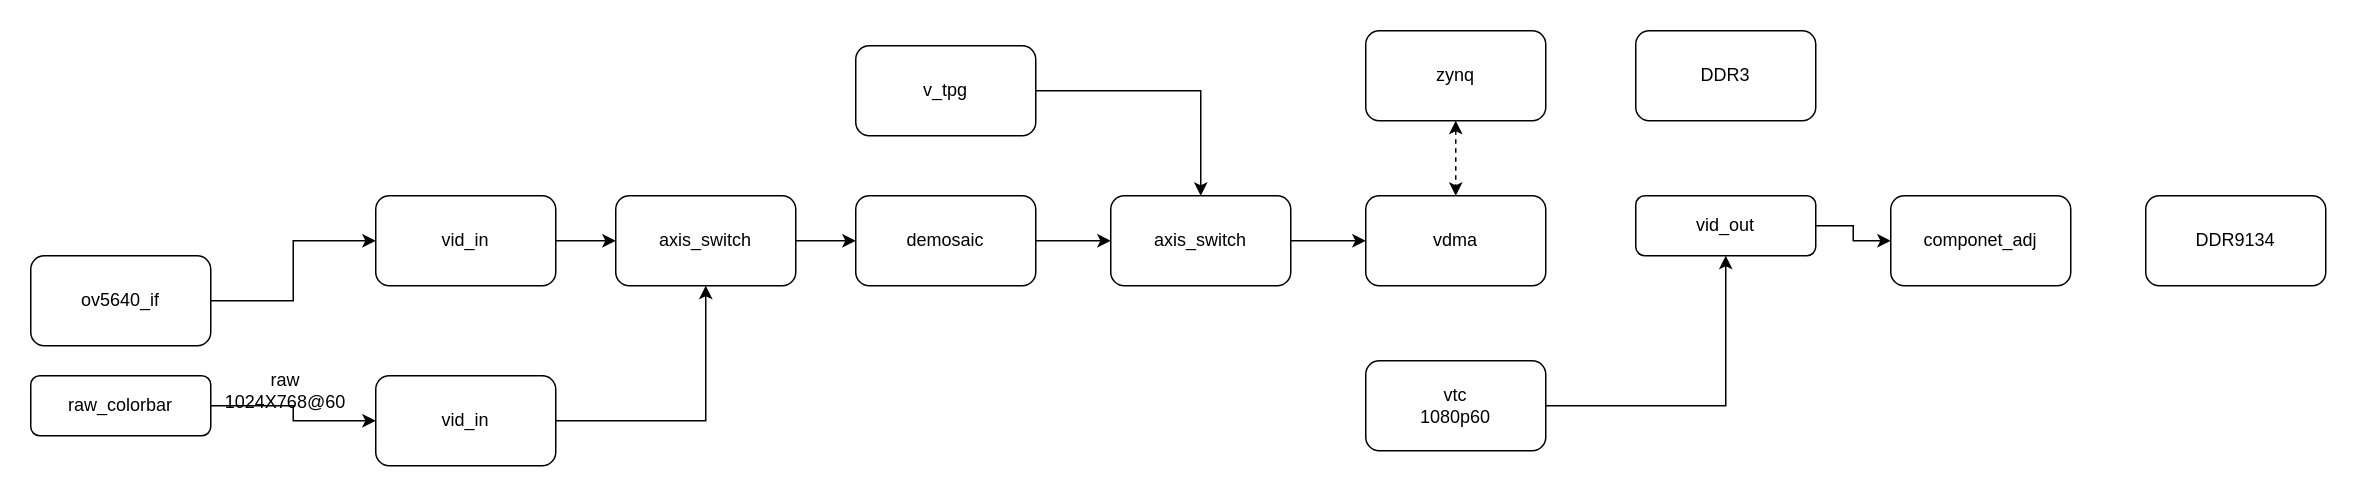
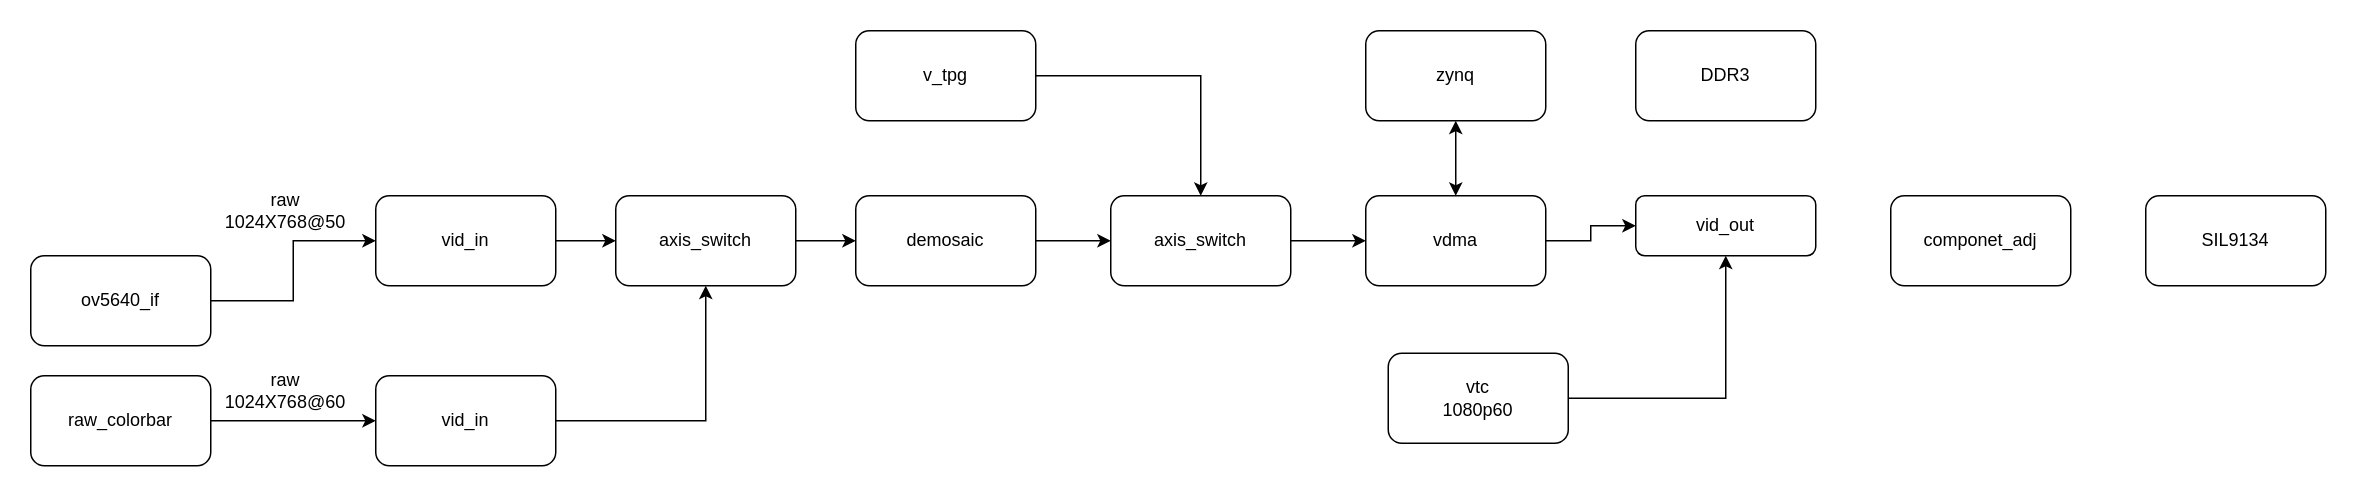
- <mxCell id="27" value="v_tpg" style="rounded=1;whiteSpace=wrap;html=1;" vertex="1" parent="1"><mxGeometry x="570" y="30" width="120" height="60" as="geometry" /></mxCell>
+ <mxCell id="27" value="v_tpg" style="rounded=1;whiteSpace=wrap;html=1;" vertex="1" parent="1"><mxGeometry x="570" y="20" width="120" height="60" as="geometry" /></mxCell>
- <mxCell id="11" style="edgeStyle=orthogonalEdgeStyle;rounded=0;orthogonalLoop=1;jettySize=auto;html=1;exitX=0.5;exitY=1;exitDx=0;exitDy=0;entryX=0.5;entryY=0;entryDx=0;entryDy=0;startArrow=classic;startFill=1;dashed=1;" parent="1" source="12" target="10" edge="1"><mxGeometry relative="1" as="geometry" /></mxCell>
+ <mxCell id="11" style="edgeStyle=orthogonalEdgeStyle;rounded=0;orthogonalLoop=1;jettySize=auto;html=1;exitX=0.5;exitY=1;exitDx=0;exitDy=0;entryX=0.5;entryY=0;entryDx=0;entryDy=0;startArrow=classic;startFill=1;" parent="1" source="12" target="10" edge="1"><mxGeometry relative="1" as="geometry" /></mxCell>
+ <mxCell id="16" value="raw&lt;br&gt;1024X768@50" style="text;html=1;strokeColor=none;fillColor=none;align=center;verticalAlign=middle;whiteSpace=wrap;rounded=0;" parent="1" vertex="1"><mxGeometry x="170" y="130" width="40" height="20" as="geometry" /></mxCell>
- <mxCell id="4" style="edgeStyle=orthogonalEdgeStyle;rounded=0;orthogonalLoop=1;jettySize=auto;html=1;exitX=1;exitY=0.5;exitDx=0;exitDy=0;entryX=0;entryY=0.5;entryDx=0;entryDy=0;" edge="1" parent="1" source="5" target="30"><mxGeometry relative="1" as="geometry" /></mxCell>
+ <mxCell id="9" style="edgeStyle=orthogonalEdgeStyle;rounded=0;orthogonalLoop=1;jettySize=auto;html=1;exitX=1;exitY=0.5;exitDx=0;exitDy=0;entryX=0;entryY=0.5;entryDx=0;entryDy=0;" parent="1" source="10" target="5" edge="1"><mxGeometry relative="1" as="geometry" /></mxCell>
- <mxCell id="8" value="DDR9134" style="rounded=1;whiteSpace=wrap;html=1;" parent="1" vertex="1"><mxGeometry x="1430" y="130" width="120" height="60" as="geometry" /></mxCell>
+ <mxCell id="8" value="SIL9134" style="rounded=1;whiteSpace=wrap;html=1;" parent="1" vertex="1"><mxGeometry x="1430" y="130" width="120" height="60" as="geometry" /></mxCell>
- <mxCell id="22" value="raw_colorbar" style="rounded=1;whiteSpace=wrap;html=1;" vertex="1" parent="1"><mxGeometry x="20" y="250" width="120" height="40" as="geometry" /></mxCell>
+ <mxCell id="22" value="raw_colorbar" style="rounded=1;whiteSpace=wrap;html=1;" vertex="1" parent="1"><mxGeometry x="20" y="250" width="120" height="60" as="geometry" /></mxCell>
- <mxCell id="7" value="vtc&lt;br&gt;1080p60" style="rounded=1;whiteSpace=wrap;html=1;" parent="1" vertex="1"><mxGeometry x="910" y="240" width="120" height="60" as="geometry" /></mxCell>
+ <mxCell id="7" value="vtc&lt;br&gt;1080p60" style="rounded=1;whiteSpace=wrap;html=1;" parent="1" vertex="1"><mxGeometry x="925" y="235" width="120" height="60" as="geometry" /></mxCell>
